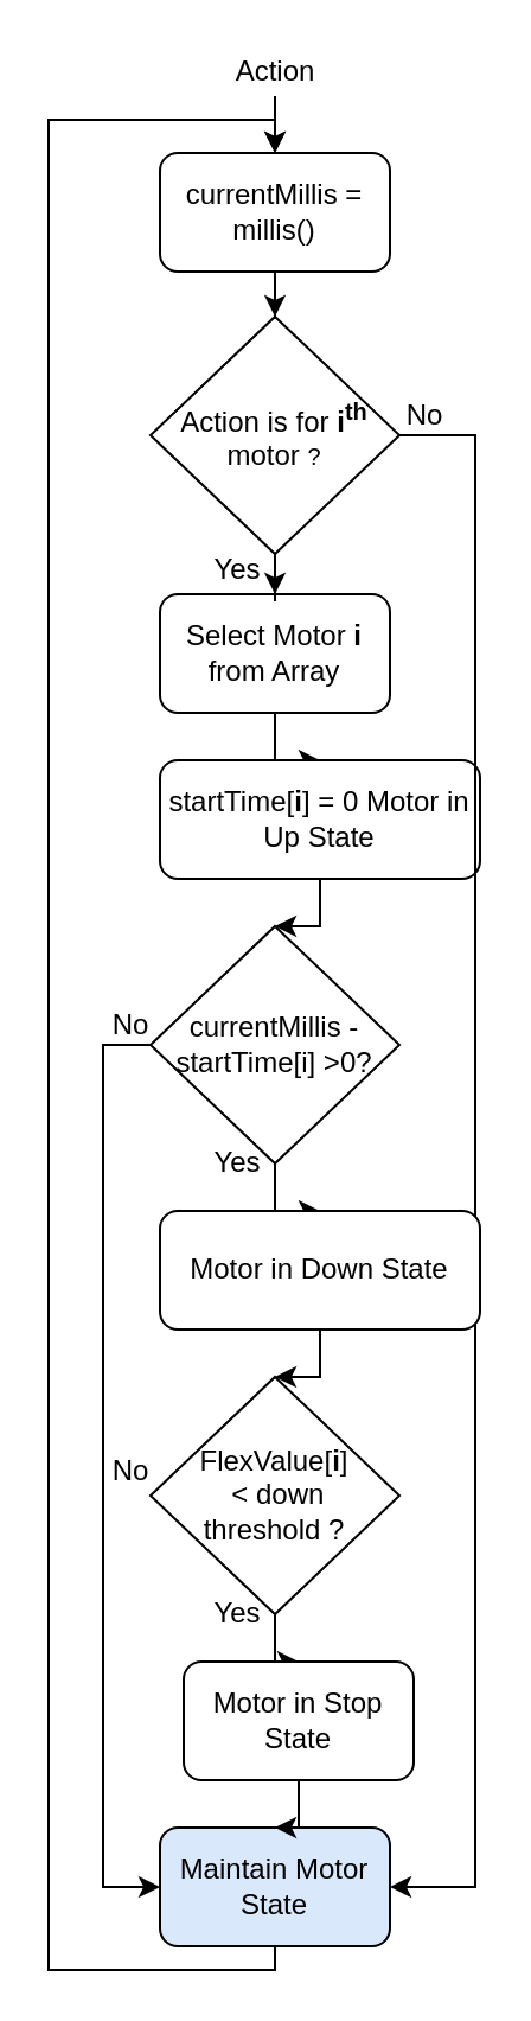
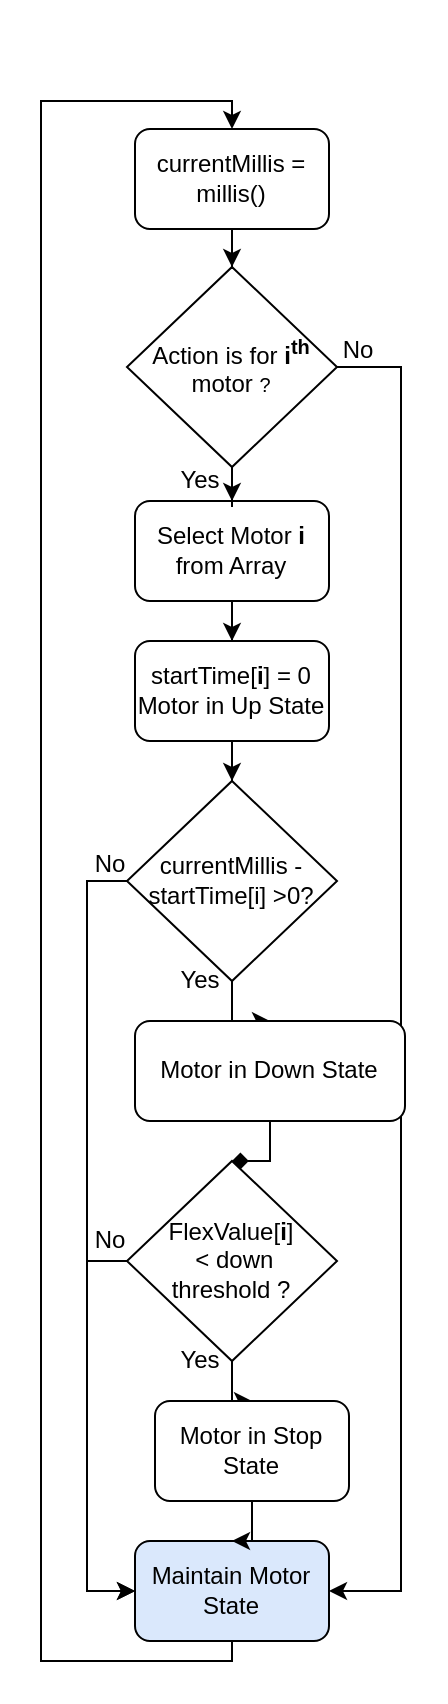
- <mxCell id="10" value="Action" style="text;html=1;strokeColor=none;fillColor=none;align=center;verticalAlign=middle;whiteSpace=wrap;rounded=0;" vertex="1" parent="1"><mxGeometry x="95.5" y="20" width="40" height="20" as="geometry" /></mxCell>
- <mxCell id="9" style="edgeStyle=orthogonalEdgeStyle;rounded=0;orthogonalLoop=1;jettySize=auto;html=1;" edge="1" parent="1" source="10" target="19"><mxGeometry relative="1" as="geometry" /></mxCell>
- <mxCell id="8" value="startTime[&lt;b&gt;i&lt;/b&gt;] = 0 Motor in Up State" style="rounded=1;whiteSpace=wrap;html=1;" vertex="1" parent="1"><mxGeometry x="67" y="320" width="135" height="50" as="geometry" /></mxCell>
+ <mxCell id="8" value="startTime[&lt;b&gt;i&lt;/b&gt;] = 0 Motor in Up State" style="rounded=1;whiteSpace=wrap;html=1;" vertex="1" parent="1"><mxGeometry x="67" y="320" width="97" height="50" as="geometry" /></mxCell>
- <mxCell id="20" style="edgeStyle=orthogonalEdgeStyle;rounded=0;orthogonalLoop=1;jettySize=auto;html=1;" edge="1" parent="1" source="21" target="24"><mxGeometry relative="1" as="geometry" /></mxCell>
+ <mxCell id="20" style="edgeStyle=orthogonalEdgeStyle;rounded=0;orthogonalLoop=1;jettySize=auto;html=1;endArrow=diamond;" edge="1" parent="1" source="21" target="24"><mxGeometry relative="1" as="geometry" /></mxCell>
+ <mxCell id="23" style="edgeStyle=orthogonalEdgeStyle;rounded=0;orthogonalLoop=1;jettySize=auto;html=1;entryX=0;entryY=0.5;entryDx=0;entryDy=0;exitX=0;exitY=0.5;exitDx=0;exitDy=0;" edge="1" parent="1" source="24" target="16"><mxGeometry relative="1" as="geometry"><mxPoint x="66" y="630" as="sourcePoint" /><mxPoint x="70" y="795" as="targetPoint" /><Array as="points"><mxPoint x="43" y="630" /><mxPoint x="43" y="795" /></Array></mxGeometry></mxCell>
